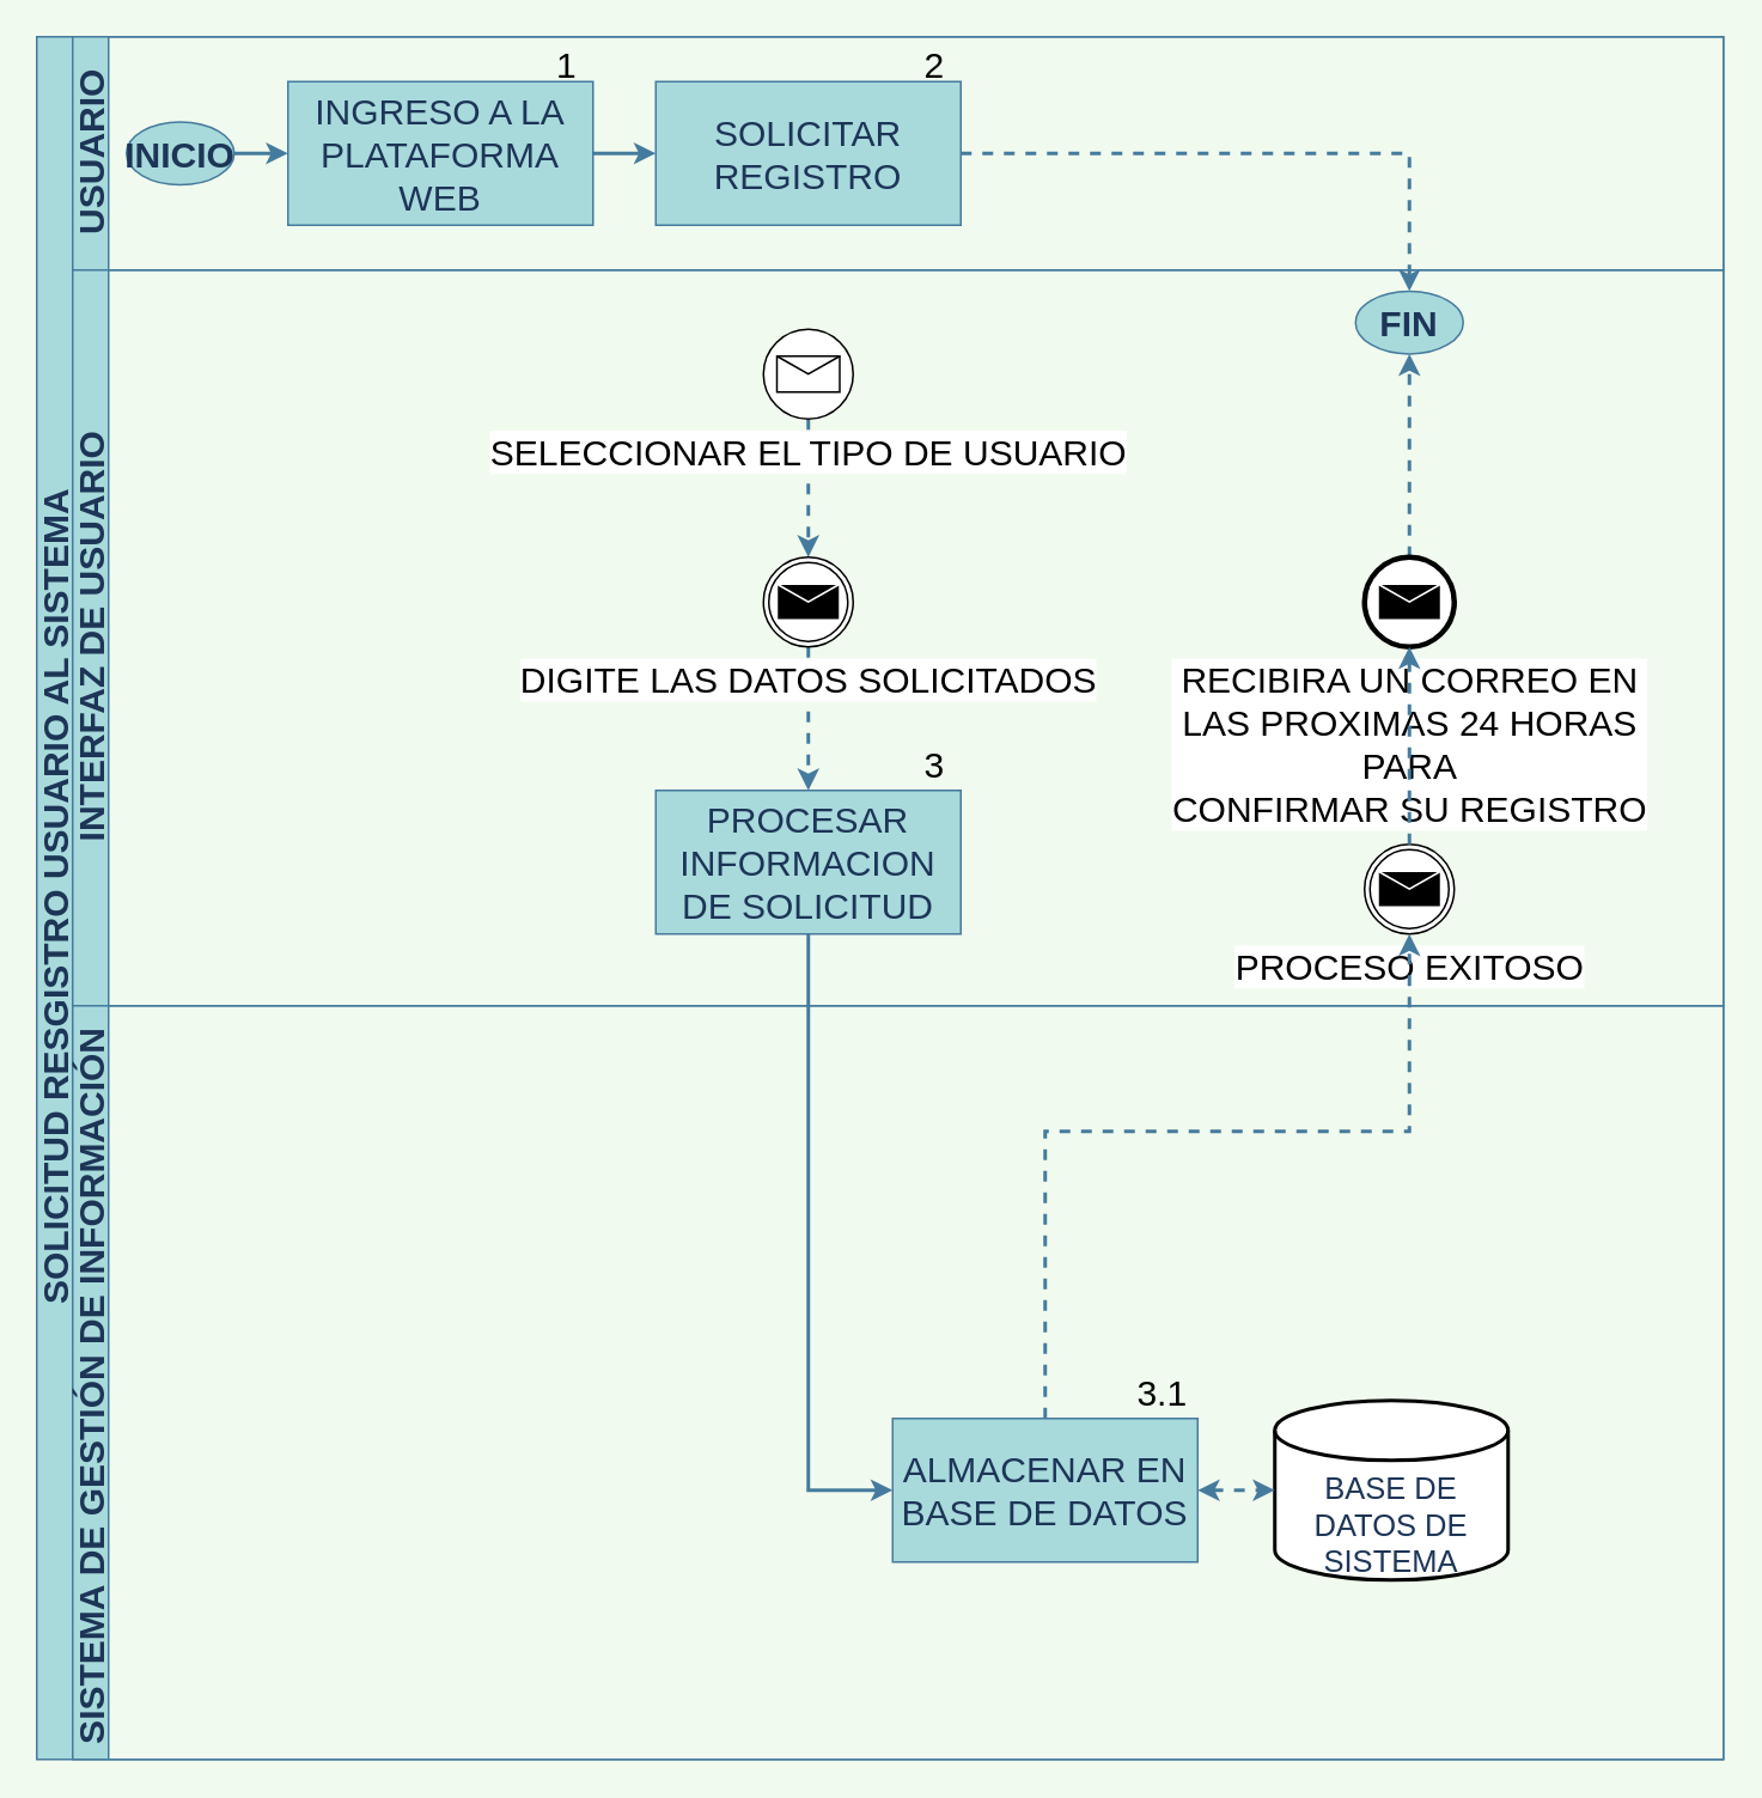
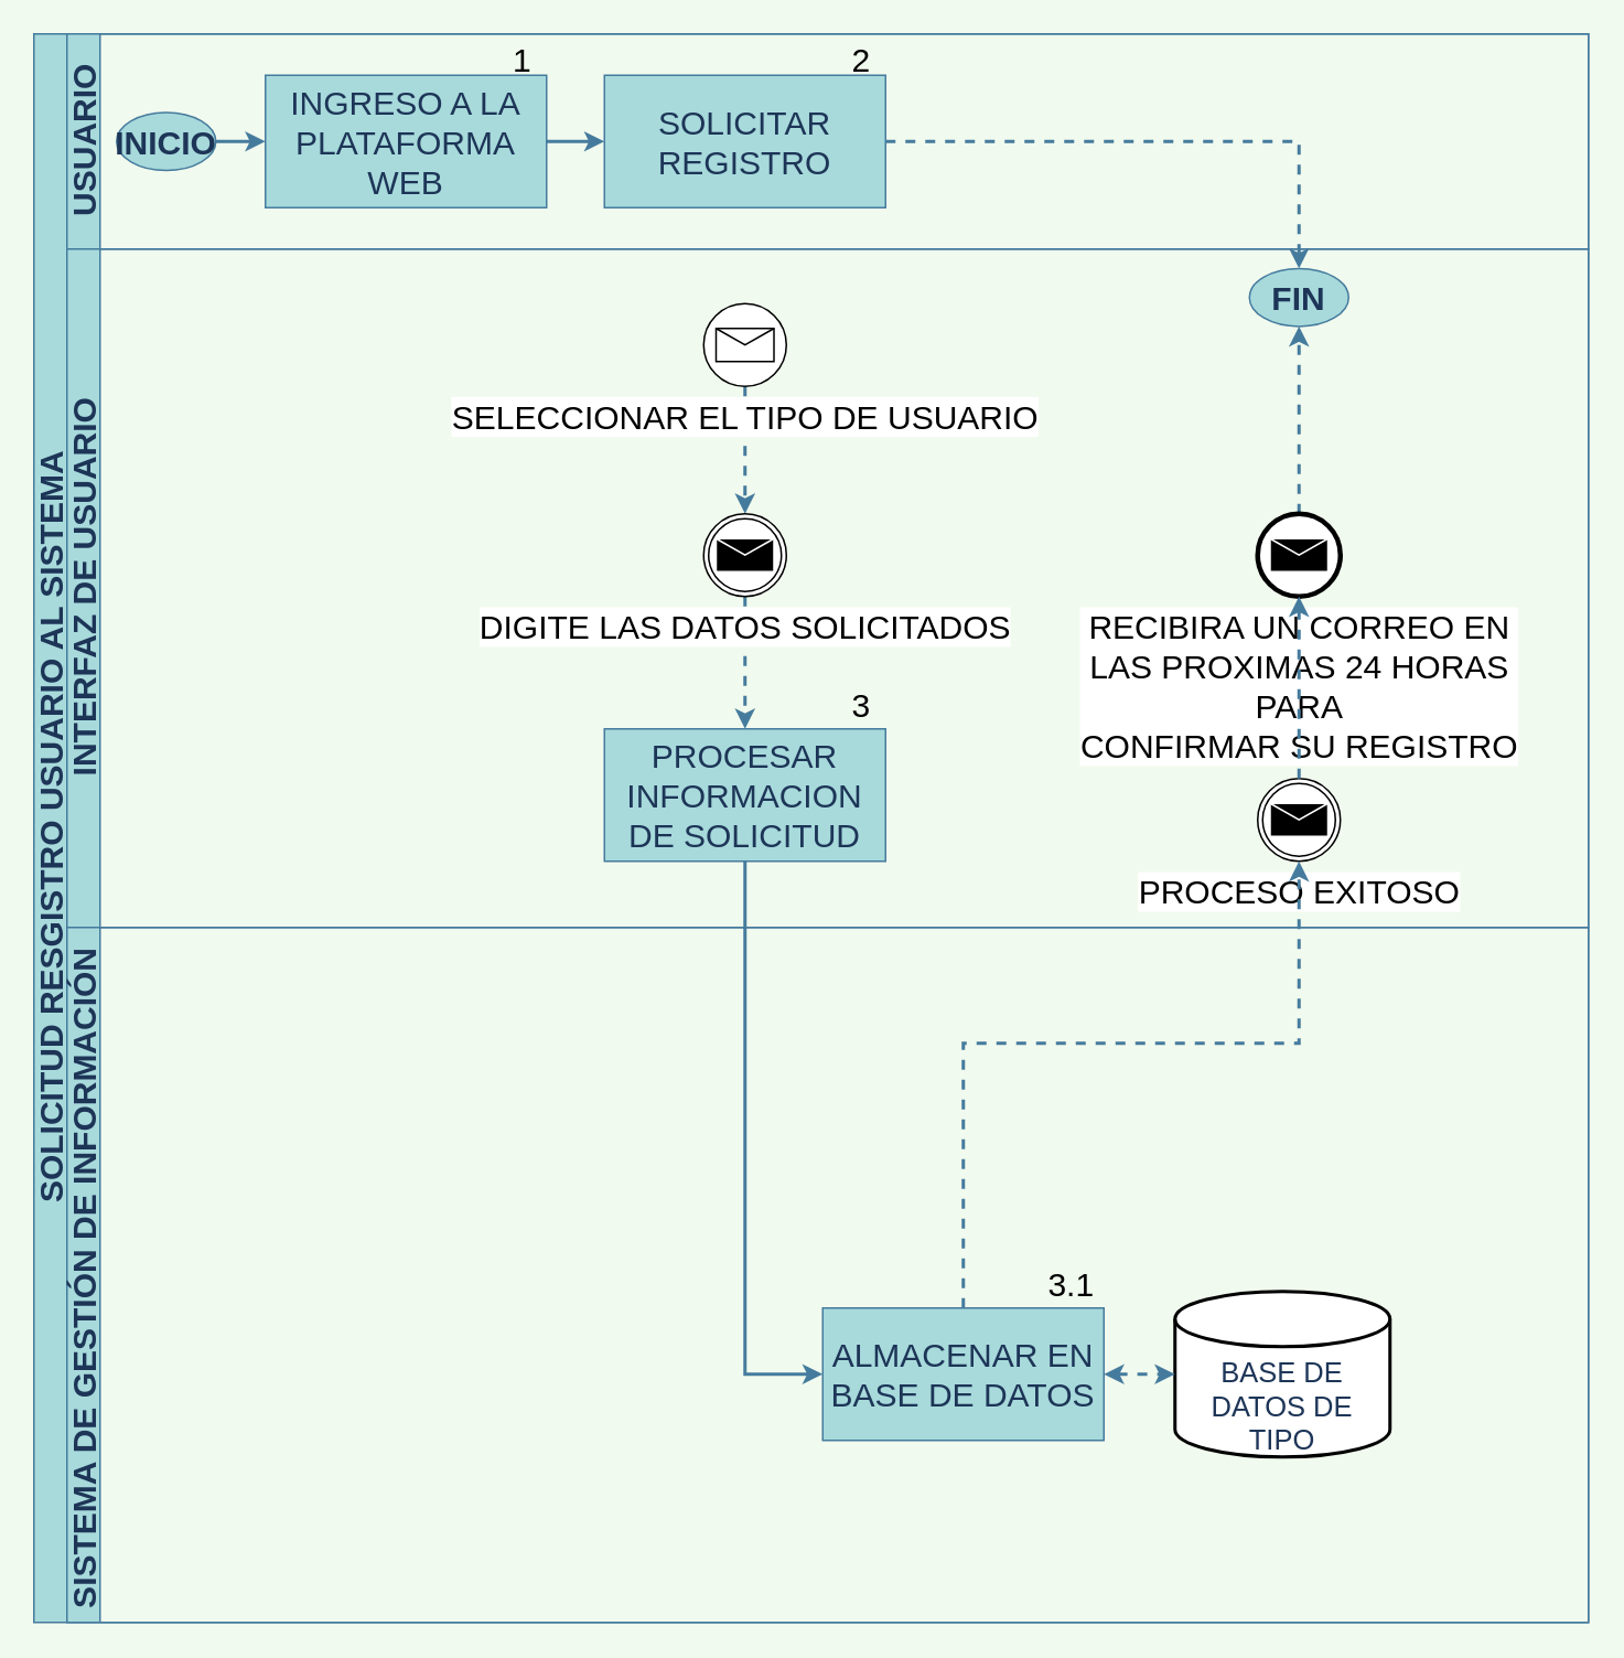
- <mxCell id="26" value="&lt;span style=&quot;color: rgb(29 , 53 , 87) ; font-size: 17px&quot;&gt;&lt;br style=&quot;font-size: 17px&quot;&gt;&lt;br&gt;BASE DE DATOS DE SISTEMA&lt;/span&gt;" style="strokeWidth=2;html=1;shape=mxgraph.flowchart.database;whiteSpace=wrap;movable=1;resizable=1;rotatable=1;deletable=1;editable=1;connectable=1;fontSize=17;" parent="25" vertex="1"><mxGeometry x="670" y="220" width="130" height="100" as="geometry" /></mxCell>
+ <mxCell id="26" value="&lt;span style=&quot;color: rgb(29 , 53 , 87) ; font-size: 17px&quot;&gt;&lt;br style=&quot;font-size: 17px&quot;&gt;&lt;br&gt;BASE DE DATOS DE TIPO&lt;/span&gt;" style="strokeWidth=2;html=1;shape=mxgraph.flowchart.database;whiteSpace=wrap;movable=1;resizable=1;rotatable=1;deletable=1;editable=1;connectable=1;fontSize=17;" parent="25" vertex="1"><mxGeometry x="670" y="220" width="130" height="100" as="geometry" /></mxCell>
